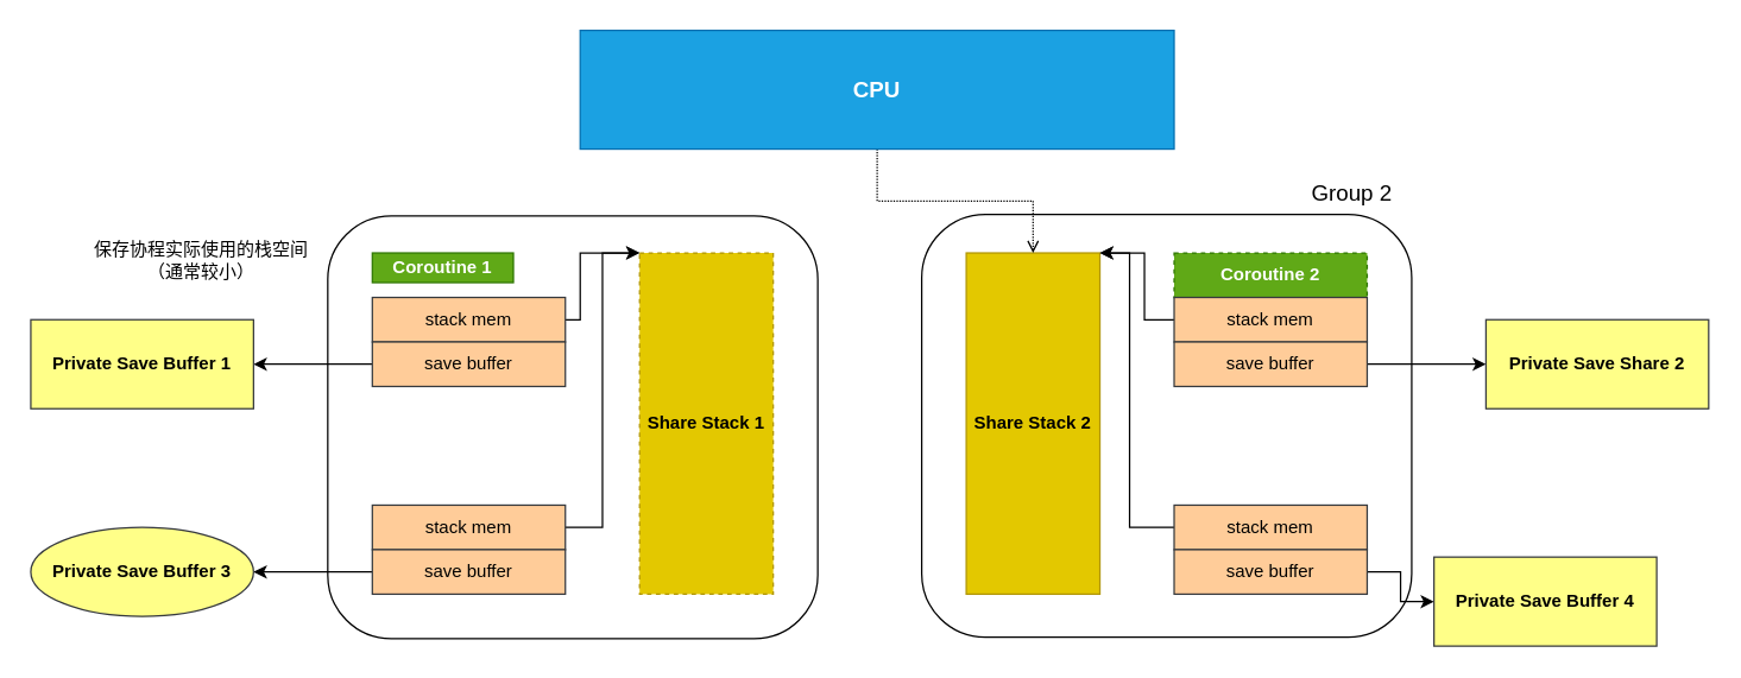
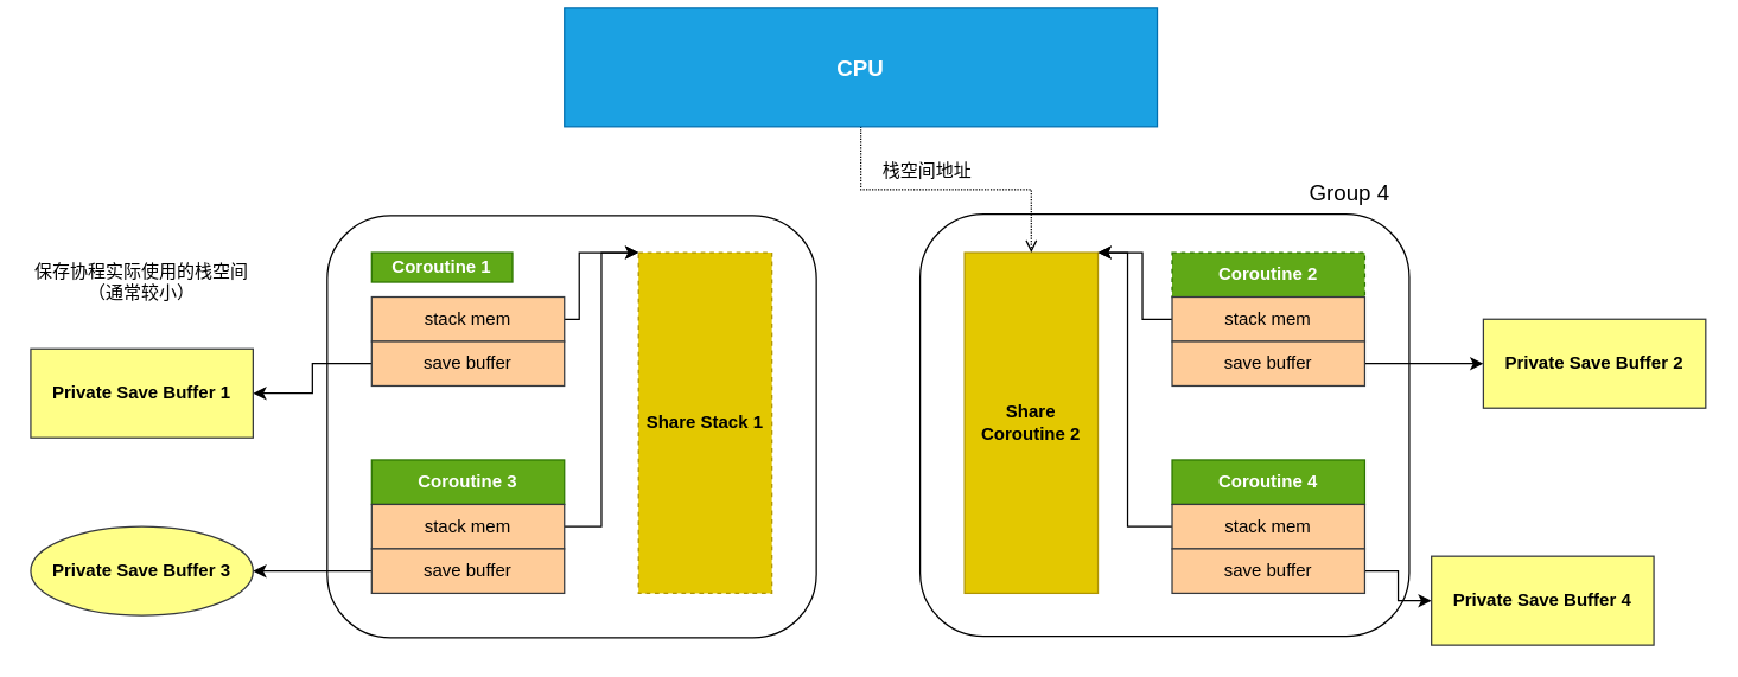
- <mxCell id="27" value="CPU" style="rounded=0;whiteSpace=wrap;html=1;fontStyle=1;fillColor=#1ba1e2;fontColor=#ffffff;strokeColor=#006EAF;fontSize=15;" vertex="1" parent="1"><mxGeometry x="390" y="20" width="400" height="80" as="geometry" /></mxCell>
+ <mxCell id="27" value="CPU" style="rounded=0;whiteSpace=wrap;html=1;fontStyle=1;fillColor=#1ba1e2;fontColor=#ffffff;strokeColor=#006EAF;fontSize=15;" vertex="1" parent="1"><mxGeometry x="380" y="5" width="400" height="80" as="geometry" /></mxCell>
+ <mxCell id="33" value="栈空间地址" style="text;html=1;strokeColor=none;fillColor=none;align=center;verticalAlign=middle;whiteSpace=wrap;rounded=0;fontSize=12;" vertex="1" parent="1"><mxGeometry x="580" y="100" width="90" height="30" as="geometry" /></mxCell>
- <mxCell id="34" value="Group 2" style="text;html=1;strokeColor=none;fillColor=none;align=center;verticalAlign=middle;whiteSpace=wrap;rounded=0;fontSize=15;" vertex="1" parent="1"><mxGeometry x="880" y="114" width="60" height="30" as="geometry" /></mxCell>
+ <mxCell id="34" value="Group 4" style="text;html=1;strokeColor=none;fillColor=none;align=center;verticalAlign=middle;whiteSpace=wrap;rounded=0;fontSize=15;" vertex="1" parent="1"><mxGeometry x="880" y="114" width="60" height="30" as="geometry" /></mxCell>
- <mxCell id="29" value="保存协程实际使用的栈空间&lt;br&gt;（通常较小）" style="text;html=1;strokeColor=none;fillColor=none;align=center;verticalAlign=middle;whiteSpace=wrap;rounded=0;" vertex="1" parent="1"><mxGeometry x="60" y="160" width="150" height="30" as="geometry" /></mxCell>
+ <mxCell id="29" value="保存协程实际使用的栈空间&lt;br&gt;（通常较小）" style="text;html=1;strokeColor=none;fillColor=none;align=center;verticalAlign=middle;whiteSpace=wrap;rounded=0;" vertex="1" parent="1"><mxGeometry x="20" y="175" width="150" height="30" as="geometry" /></mxCell>
- <mxCell id="28" value="Private Save Buffer 1" style="rounded=0;whiteSpace=wrap;html=1;fontStyle=1;fillColor=#ffff88;strokeColor=#36393d;" vertex="1" parent="1"><mxGeometry x="20" y="215" width="150" height="60" as="geometry" /></mxCell>
+ <mxCell id="28" value="Private Save Buffer 1" style="rounded=0;whiteSpace=wrap;html=1;fontStyle=1;fillColor=#ffff88;strokeColor=#36393d;" vertex="1" parent="1"><mxGeometry x="20" y="235" width="150" height="60" as="geometry" /></mxCell>
- <mxCell id="31" value="Private Save Share 2" style="rounded=0;whiteSpace=wrap;html=1;fontStyle=1;fillColor=#ffff88;strokeColor=#36393d;" vertex="1" parent="1"><mxGeometry x="1000" y="215" width="150" height="60" as="geometry" /></mxCell>
+ <mxCell id="31" value="Private Save Buffer 2" style="rounded=0;whiteSpace=wrap;html=1;fontStyle=1;fillColor=#ffff88;strokeColor=#36393d;" vertex="1" parent="1"><mxGeometry x="1000" y="215" width="150" height="60" as="geometry" /></mxCell>
- <mxCell id="4" value="Share Stack 2" style="rounded=0;whiteSpace=wrap;html=1;fontStyle=1;fillColor=#e3c800;fontColor=#000000;strokeColor=#B09500;" vertex="1" parent="1"><mxGeometry x="650" y="170" width="90" height="230" as="geometry" /></mxCell>
+ <mxCell id="4" value="Share Coroutine 2" style="rounded=0;whiteSpace=wrap;html=1;fontStyle=1;fillColor=#e3c800;fontColor=#000000;strokeColor=#B09500;" vertex="1" parent="1"><mxGeometry x="650" y="170" width="90" height="230" as="geometry" /></mxCell>
+ <mxCell id="10" value="Coroutine 3" style="rounded=0;whiteSpace=wrap;html=1;fontStyle=1;fillColor=#60a917;fontColor=#ffffff;strokeColor=#2D7600;" vertex="1" parent="1"><mxGeometry x="250" y="310" width="130" height="30" as="geometry" /></mxCell>
+ <mxCell id="20" value="Coroutine 4" style="rounded=0;whiteSpace=wrap;html=1;fontStyle=1;fillColor=#60a917;fontColor=#ffffff;strokeColor=#2D7600;" vertex="1" parent="1"><mxGeometry x="790" y="310" width="130" height="30" as="geometry" /></mxCell>
